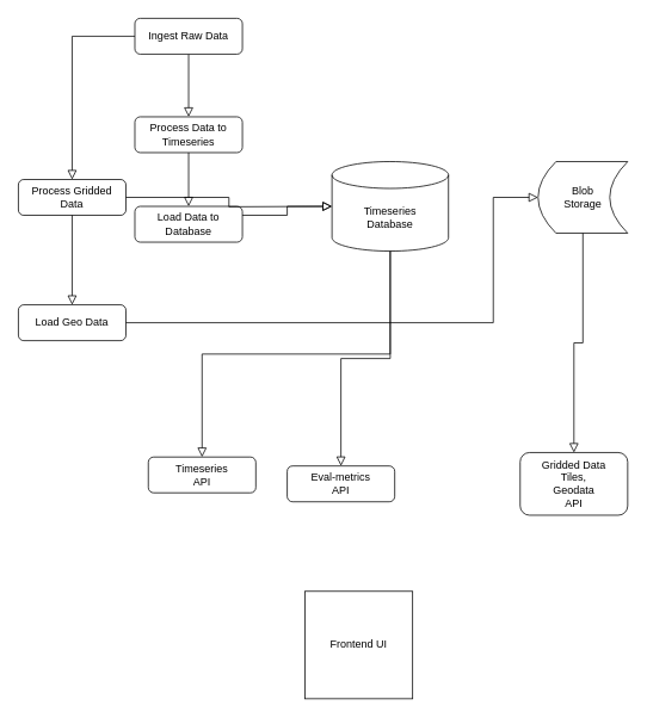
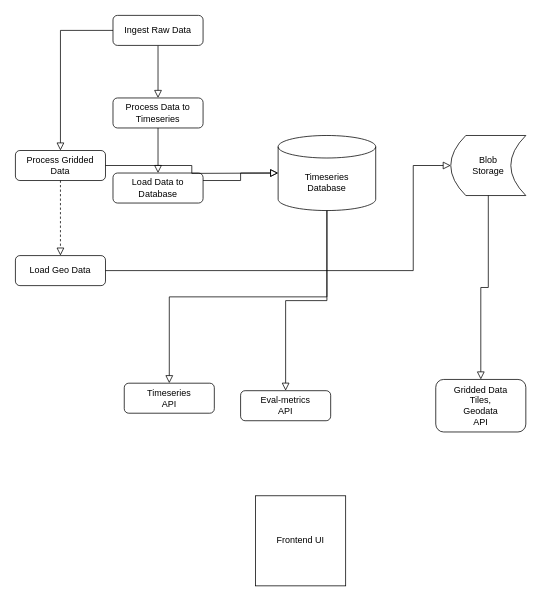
- <mxCell id="17" value="" style="rounded=0;html=1;jettySize=auto;orthogonalLoop=1;fontSize=11;endArrow=block;endFill=0;endSize=8;strokeWidth=1;shadow=0;labelBackgroundColor=none;edgeStyle=orthogonalEdgeStyle;entryX=0.5;entryY=0;entryDx=0;entryDy=0;exitX=0.5;exitY=1;exitDx=0;exitDy=0;" edge="1" parent="1" source="16" target="12"><mxGeometry relative="1" as="geometry"><mxPoint x="220" y="180" as="sourcePoint" /><mxPoint x="220" y="250" as="targetPoint" /></mxGeometry></mxCell>
+ <mxCell id="17" value="" style="rounded=0;html=1;jettySize=auto;orthogonalLoop=1;fontSize=11;endArrow=block;endFill=0;endSize=8;strokeWidth=1;shadow=0;labelBackgroundColor=none;edgeStyle=orthogonalEdgeStyle;entryX=0.5;entryY=0;entryDx=0;entryDy=0;exitX=0.5;exitY=1;exitDx=0;exitDy=0;dashed=1;" edge="1" parent="1" source="16" target="12"><mxGeometry relative="1" as="geometry"><mxPoint x="220" y="180" as="sourcePoint" /><mxPoint x="220" y="250" as="targetPoint" /></mxGeometry></mxCell>
